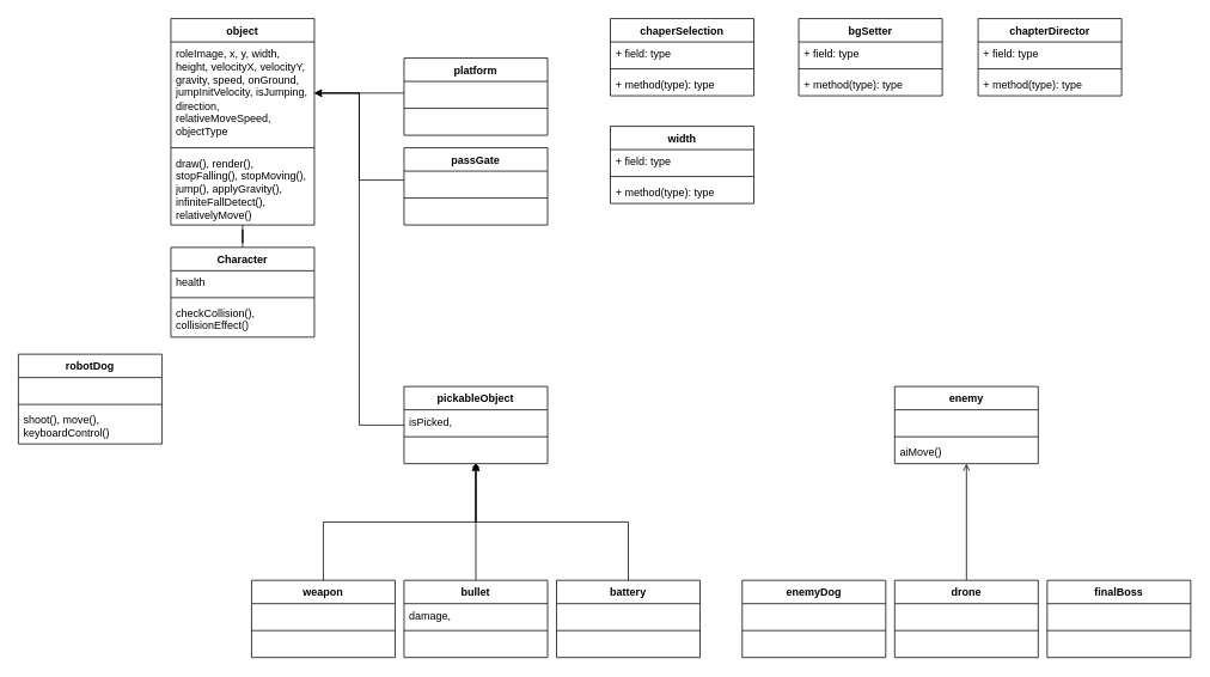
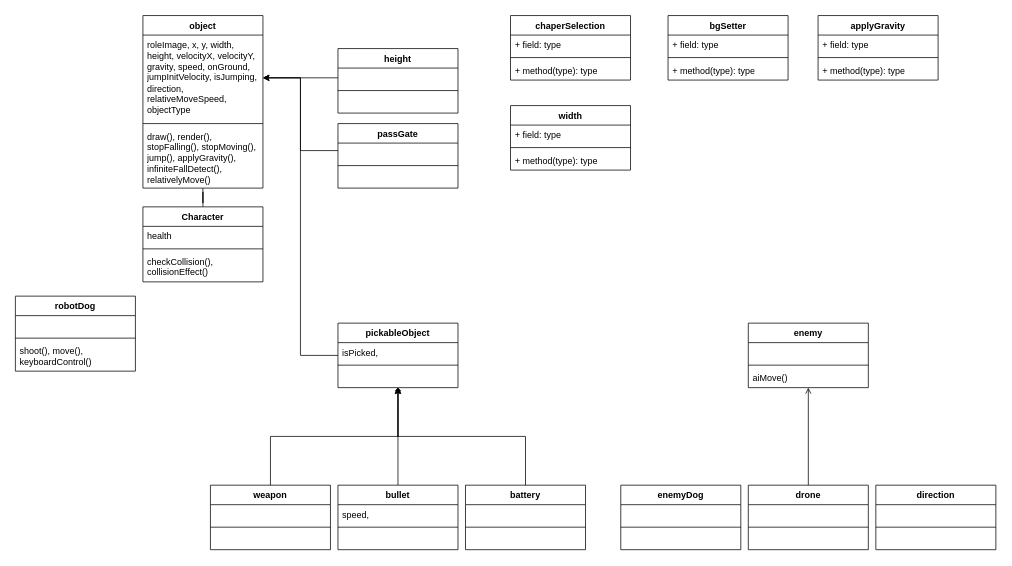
- <mxCell id="61" value="chapterDirector" style="swimlane;fontStyle=1;align=center;verticalAlign=top;childLayout=stackLayout;horizontal=1;startSize=26;horizontalStack=0;resizeParent=1;resizeParentMax=0;resizeLast=0;collapsible=1;marginBottom=0;whiteSpace=wrap;html=1;" parent="1" vertex="1"><mxGeometry x="1090" y="20" width="160" height="86" as="geometry" /></mxCell>
+ <mxCell id="61" value="applyGravity" style="swimlane;fontStyle=1;align=center;verticalAlign=top;childLayout=stackLayout;horizontal=1;startSize=26;horizontalStack=0;resizeParent=1;resizeParentMax=0;resizeLast=0;collapsible=1;marginBottom=0;whiteSpace=wrap;html=1;" parent="1" vertex="1"><mxGeometry x="1090" y="20" width="160" height="86" as="geometry" /></mxCell>
- <mxCell id="41" value="platform" style="swimlane;fontStyle=1;align=center;verticalAlign=top;childLayout=stackLayout;horizontal=1;startSize=26;horizontalStack=0;resizeParent=1;resizeParentMax=0;resizeLast=0;collapsible=1;marginBottom=0;whiteSpace=wrap;html=1;" parent="1" vertex="1"><mxGeometry x="450" y="64" width="160" height="86" as="geometry" /></mxCell>
+ <mxCell id="41" value="height" style="swimlane;fontStyle=1;align=center;verticalAlign=top;childLayout=stackLayout;horizontal=1;startSize=26;horizontalStack=0;resizeParent=1;resizeParentMax=0;resizeLast=0;collapsible=1;marginBottom=0;whiteSpace=wrap;html=1;" parent="1" vertex="1"><mxGeometry x="450" y="64" width="160" height="86" as="geometry" /></mxCell>
- <mxCell id="50" value="finalBoss" style="swimlane;fontStyle=1;align=center;verticalAlign=top;childLayout=stackLayout;horizontal=1;startSize=26;horizontalStack=0;resizeParent=1;resizeParentMax=0;resizeLast=0;collapsible=1;marginBottom=0;whiteSpace=wrap;html=1;" parent="1" vertex="1"><mxGeometry x="1167" y="646" width="160" height="86" as="geometry" /></mxCell>
+ <mxCell id="50" value="direction" style="swimlane;fontStyle=1;align=center;verticalAlign=top;childLayout=stackLayout;horizontal=1;startSize=26;horizontalStack=0;resizeParent=1;resizeParentMax=0;resizeLast=0;collapsible=1;marginBottom=0;whiteSpace=wrap;html=1;" parent="1" vertex="1"><mxGeometry x="1167" y="646" width="160" height="86" as="geometry" /></mxCell>
- <mxCell id="38" value="damage," style="text;strokeColor=none;fillColor=none;align=left;verticalAlign=top;spacingLeft=4;spacingRight=4;overflow=hidden;rotatable=0;points=[[0,0.5],[1,0.5]];portConstraint=eastwest;whiteSpace=wrap;html=1;" parent="37" vertex="1"><mxGeometry y="26" width="160" height="26" as="geometry" /></mxCell>
+ <mxCell id="38" value="speed," style="text;strokeColor=none;fillColor=none;align=left;verticalAlign=top;spacingLeft=4;spacingRight=4;overflow=hidden;rotatable=0;points=[[0,0.5],[1,0.5]];portConstraint=eastwest;whiteSpace=wrap;html=1;" parent="37" vertex="1"><mxGeometry y="26" width="160" height="26" as="geometry" /></mxCell>
